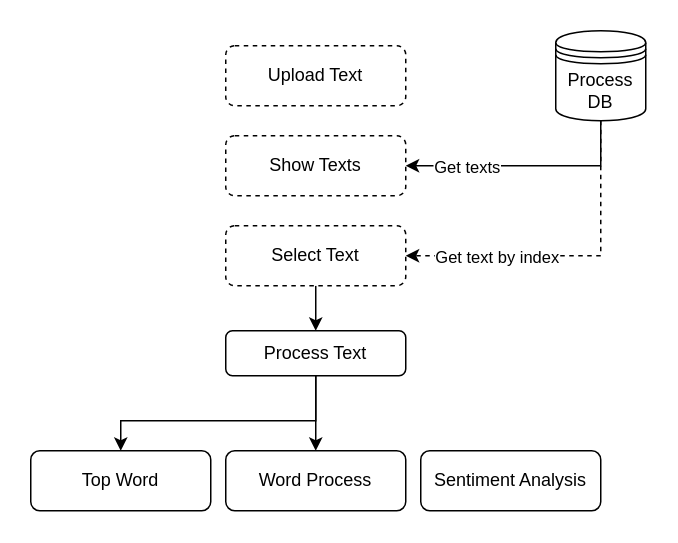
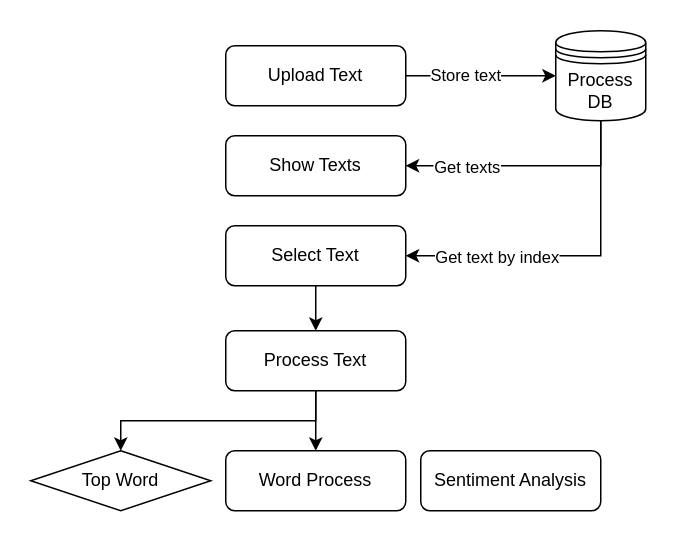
- <mxCell id="3" value="Upload Text" style="rounded=1;whiteSpace=wrap;html=1;fontSize=12;glass=0;strokeWidth=1;shadow=0;dashed=1;" vertex="1" parent="1"><mxGeometry x="150" y="30" width="120" height="40" as="geometry" /></mxCell>
+ <mxCell id="3" value="Upload Text" style="rounded=1;whiteSpace=wrap;html=1;fontSize=12;glass=0;strokeWidth=1;shadow=0;" vertex="1" parent="1"><mxGeometry x="150" y="30" width="120" height="40" as="geometry" /></mxCell>
+ <mxCell id="2" value="Store text" style="edgeStyle=orthogonalEdgeStyle;rounded=0;orthogonalLoop=1;jettySize=auto;html=1;entryX=0;entryY=0.5;entryDx=0;entryDy=0;" edge="1" parent="1" source="3" target="17"><mxGeometry x="-0.2" relative="1" as="geometry"><mxPoint as="offset" /></mxGeometry></mxCell>
- <mxCell id="4" value="Show Texts" style="rounded=1;whiteSpace=wrap;html=1;fontSize=12;glass=0;strokeWidth=1;shadow=0;dashed=1;" vertex="1" parent="1"><mxGeometry x="150" y="90" width="120" height="40" as="geometry" /></mxCell>
+ <mxCell id="4" value="Show Texts" style="rounded=1;whiteSpace=wrap;html=1;fontSize=12;glass=0;strokeWidth=1;shadow=0;" vertex="1" parent="1"><mxGeometry x="150" y="90" width="120" height="40" as="geometry" /></mxCell>
- <mxCell id="15" style="edgeStyle=orthogonalEdgeStyle;rounded=0;orthogonalLoop=1;jettySize=auto;html=1;exitX=0.5;exitY=1;exitDx=0;exitDy=0;entryX=1;entryY=0.5;entryDx=0;entryDy=0;dashed=1;" edge="1" parent="1" source="17" target="6"><mxGeometry relative="1" as="geometry" /></mxCell>
+ <mxCell id="15" style="edgeStyle=orthogonalEdgeStyle;rounded=0;orthogonalLoop=1;jettySize=auto;html=1;exitX=0.5;exitY=1;exitDx=0;exitDy=0;entryX=1;entryY=0.5;entryDx=0;entryDy=0;" edge="1" parent="1" source="17" target="6"><mxGeometry relative="1" as="geometry" /></mxCell>
- <mxCell id="6" value="Select Text" style="rounded=1;whiteSpace=wrap;html=1;fontSize=12;glass=0;strokeWidth=1;shadow=0;dashed=1;" vertex="1" parent="1"><mxGeometry x="150" y="150" width="120" height="40" as="geometry" /></mxCell>
+ <mxCell id="6" value="Select Text" style="rounded=1;whiteSpace=wrap;html=1;fontSize=12;glass=0;strokeWidth=1;shadow=0;" vertex="1" parent="1"><mxGeometry x="150" y="150" width="120" height="40" as="geometry" /></mxCell>
- <mxCell id="9" value="Process Text" style="rounded=1;whiteSpace=wrap;html=1;fontSize=12;glass=0;strokeWidth=1;shadow=0;" vertex="1" parent="1"><mxGeometry x="150" y="220" width="120" height="30" as="geometry" /></mxCell>
+ <mxCell id="9" value="Process Text" style="rounded=1;whiteSpace=wrap;html=1;fontSize=12;glass=0;strokeWidth=1;shadow=0;" vertex="1" parent="1"><mxGeometry x="150" y="220" width="120" height="40" as="geometry" /></mxCell>
- <mxCell id="10" value="Top Word" style="rounded=1;whiteSpace=wrap;html=1;fontSize=12;glass=0;strokeWidth=1;shadow=0;" vertex="1" parent="1"><mxGeometry x="20" y="300" width="120" height="40" as="geometry" /></mxCell>
+ <mxCell id="10" value="Top Word" style="rhombus;whiteSpace=wrap;html=1;fontSize=12;glass=0;strokeWidth=1;shadow=0;" vertex="1" parent="1"><mxGeometry x="20" y="300" width="120" height="40" as="geometry" /></mxCell>
